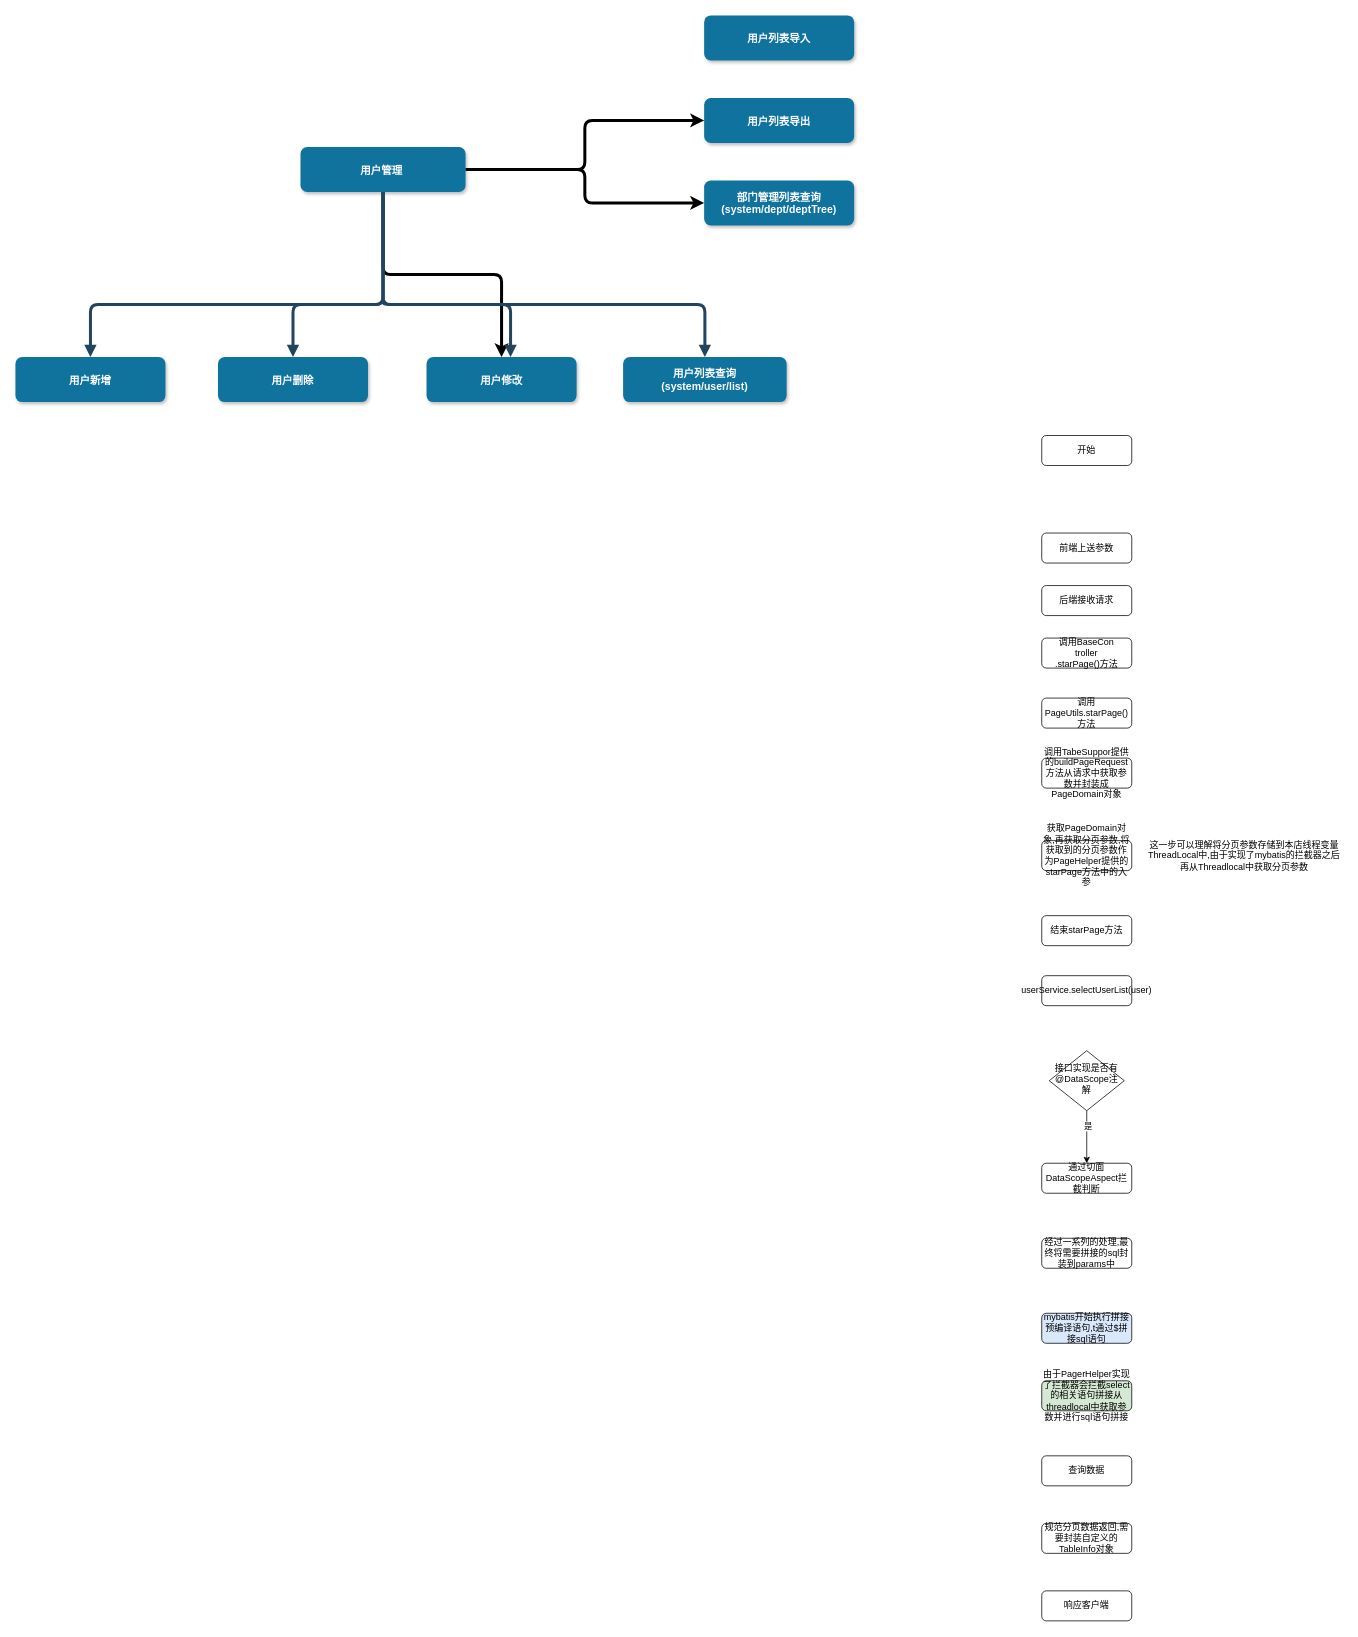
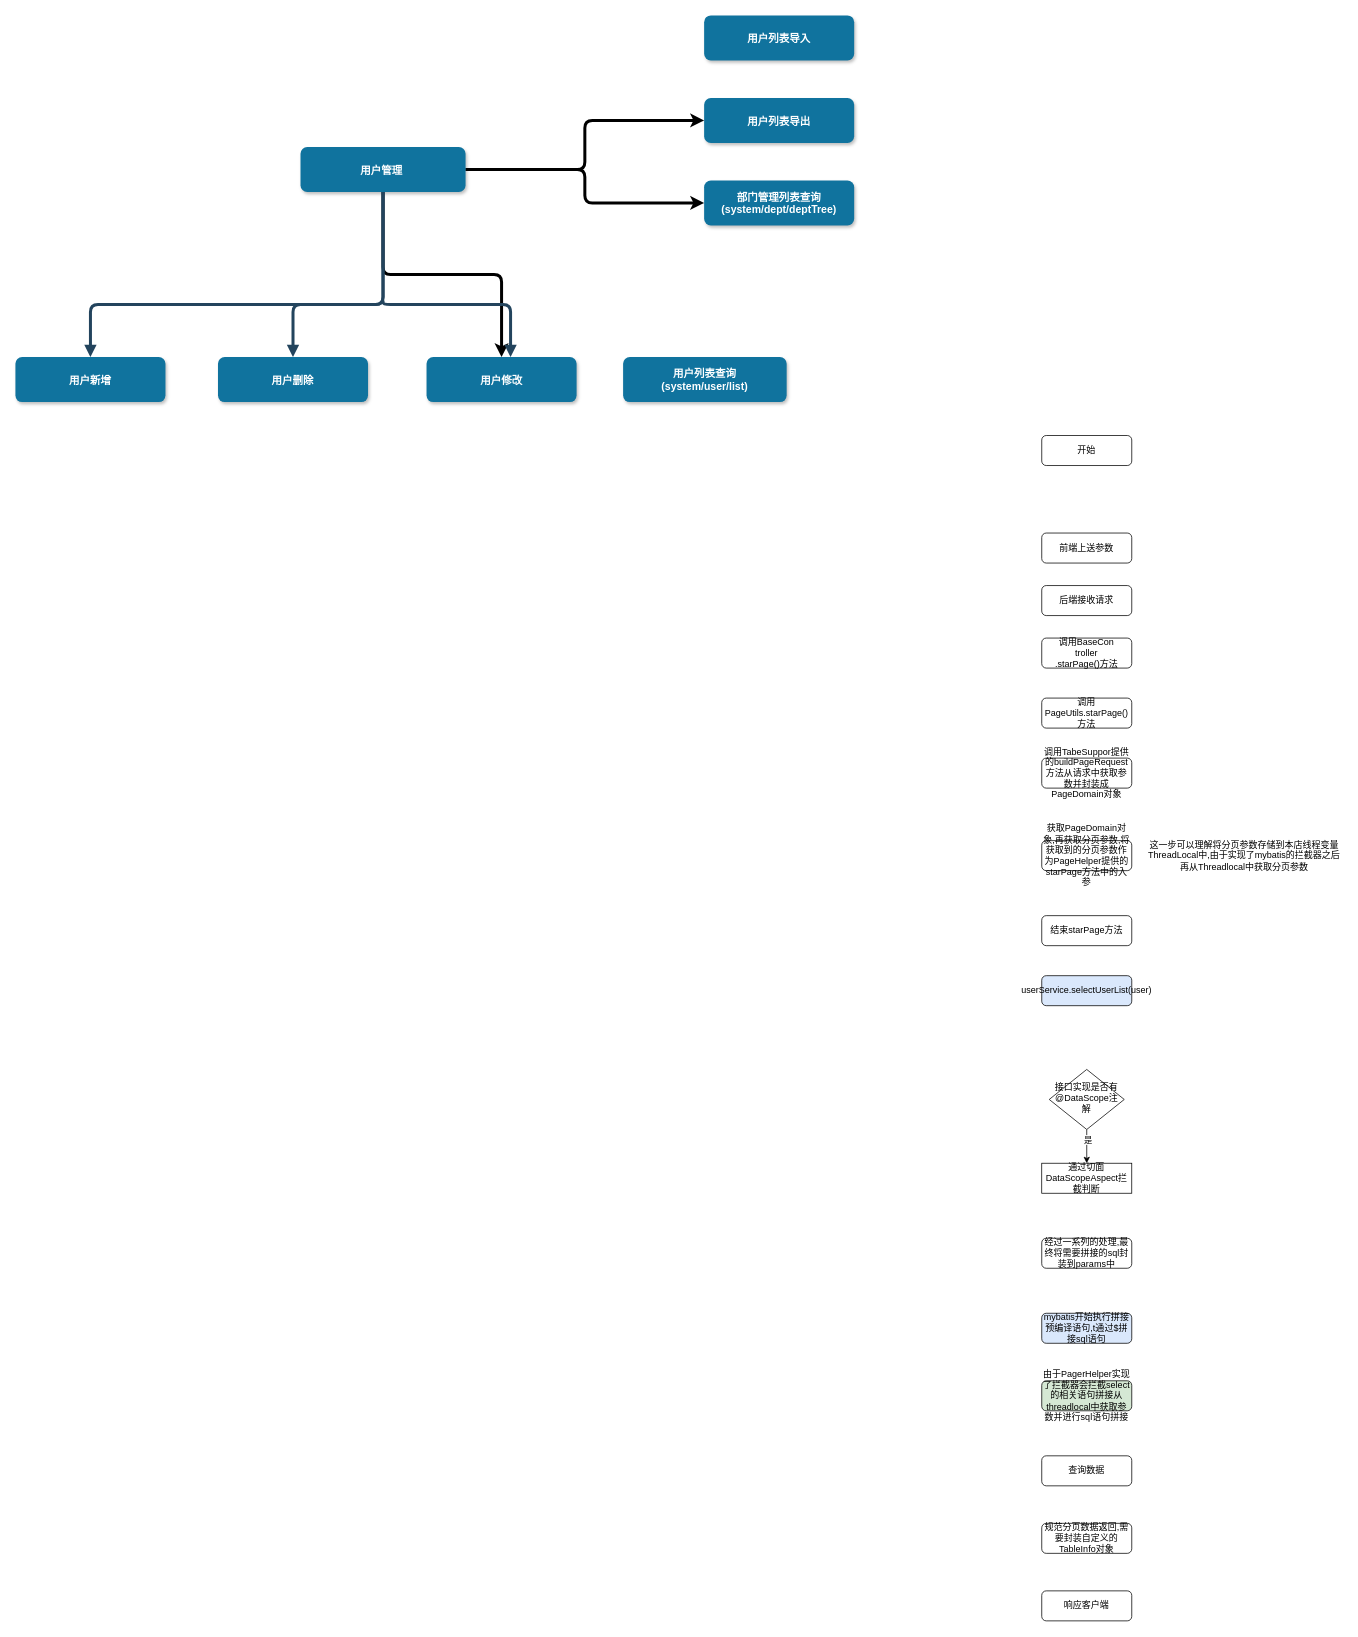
- <mxCell id="11" value="" style="edgeStyle=elbowEdgeStyle;elbow=vertical;strokeWidth=4;endArrow=block;endFill=1;fontStyle=1;strokeColor=#23445D;" parent="1" source="5" target="9" edge="1"><mxGeometry x="22" y="165.5" width="100" height="100" as="geometry"><mxPoint x="-240" y="115.5" as="sourcePoint" /><mxPoint x="-140" y="15.5" as="targetPoint" /><Array as="points"><mxPoint x="710" y="405.5" /></Array></mxGeometry></mxCell>
- <mxCell id="28" value="userService.selectUserList(user)" style="rounded=1;whiteSpace=wrap;html=1;fontSize=12;glass=0;strokeWidth=1;shadow=0;" vertex="1" parent="1"><mxGeometry x="1388" y="1300" width="120" height="40" as="geometry" /></mxCell>
+ <mxCell id="28" value="userService.selectUserList(user)" style="rounded=1;whiteSpace=wrap;html=1;fontSize=12;glass=0;strokeWidth=1;shadow=0;fillColor=#dae8fc;" vertex="1" parent="1"><mxGeometry x="1388" y="1300" width="120" height="40" as="geometry" /></mxCell>
- <mxCell id="20" value="接口实现是否有@DataScope注解" style="rhombus;whiteSpace=wrap;html=1;shadow=0;fontFamily=Helvetica;fontSize=12;align=center;strokeWidth=1;spacing=6;spacingTop=-4;" vertex="1" parent="1"><mxGeometry x="1398" y="1400" width="100" height="80" as="geometry" /></mxCell>
+ <mxCell id="20" value="接口实现是否有@DataScope注解" style="rhombus;whiteSpace=wrap;html=1;shadow=0;fontFamily=Helvetica;fontSize=12;align=center;strokeWidth=1;spacing=6;spacingTop=-4;" vertex="1" parent="1"><mxGeometry x="1398" y="1425" width="100" height="80" as="geometry" /></mxCell>
- <mxCell id="30" value="通过切面DataScopeAspect拦截判断" style="rounded=1;whiteSpace=wrap;html=1;fontSize=12;glass=0;strokeWidth=1;shadow=0;" vertex="1" parent="1"><mxGeometry x="1388" y="1550" width="120" height="40" as="geometry" /></mxCell>
+ <mxCell id="30" value="通过切面DataScopeAspect拦截判断" style="whiteSpace=wrap;html=1;fontSize=12;glass=0;strokeWidth=1;shadow=0;rounded=0;" vertex="1" parent="1"><mxGeometry x="1388" y="1550" width="120" height="40" as="geometry" /></mxCell>
